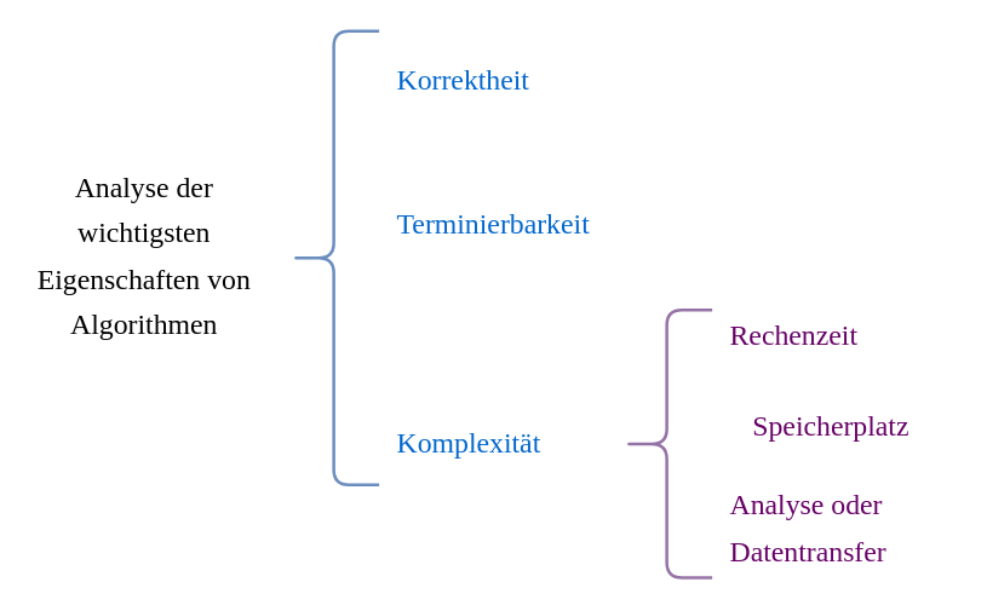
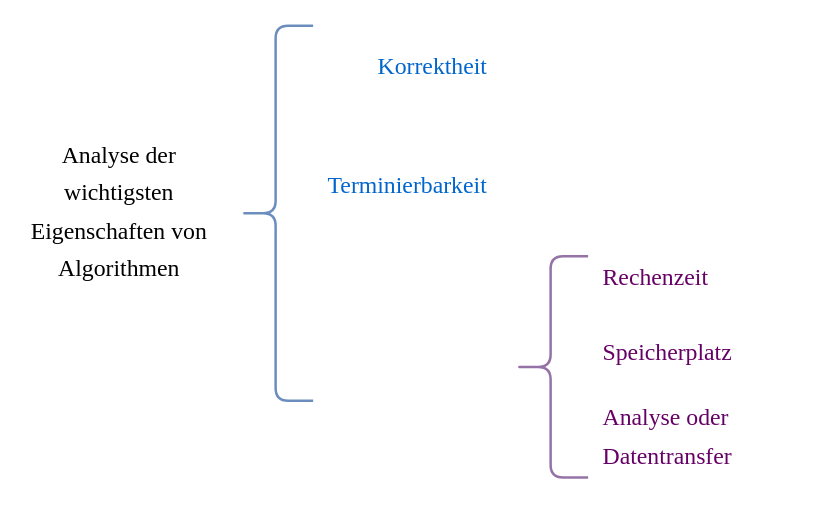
- <mxCell id="4" value="&lt;p style=&quot;line-height: 1.6;&quot;&gt;Korrektheit&lt;/p&gt;" style="text;html=1;strokeColor=none;fillColor=none;align=left;verticalAlign=middle;whiteSpace=wrap;rounded=0;fontFamily=Comic Sans MS;fontSize=19;spacing=2;fontColor=#0066CC;" vertex="1" parent="1"><mxGeometry x="260" y="28" width="150" height="50" as="geometry" /></mxCell>
+ <mxCell id="4" value="&lt;p style=&quot;line-height: 1.6;&quot;&gt;Korrektheit&lt;/p&gt;" style="text;html=1;strokeColor=none;fillColor=none;align=left;verticalAlign=middle;whiteSpace=wrap;rounded=0;fontFamily=Comic Sans MS;fontSize=19;spacing=2;fontColor=#0066CC;" vertex="1" parent="1"><mxGeometry x="300" y="28" width="150" height="50" as="geometry" /></mxCell>
- <mxCell id="9" value="&lt;p style=&quot;line-height: 1.6;&quot;&gt;Speicherplatz&lt;/p&gt;" style="text;html=1;strokeColor=none;fillColor=none;align=left;verticalAlign=middle;whiteSpace=wrap;rounded=0;fontFamily=Comic Sans MS;fontSize=19;spacing=2;fontColor=#660066;" vertex="1" parent="1"><mxGeometry x="495" y="257" width="150" height="50" as="geometry" /></mxCell>
+ <mxCell id="9" value="&lt;p style=&quot;line-height: 1.6;&quot;&gt;Speicherplatz&lt;/p&gt;" style="text;html=1;strokeColor=none;fillColor=none;align=left;verticalAlign=middle;whiteSpace=wrap;rounded=0;fontFamily=Comic Sans MS;fontSize=19;spacing=2;fontColor=#660066;" vertex="1" parent="1"><mxGeometry x="480" y="257" width="150" height="50" as="geometry" /></mxCell>
- <mxCell id="6" value="&lt;p style=&quot;line-height: 1.6;&quot;&gt;Komplexität&lt;/p&gt;" style="text;html=1;strokeColor=none;fillColor=none;align=left;verticalAlign=middle;whiteSpace=wrap;rounded=0;fontFamily=Comic Sans MS;fontSize=19;spacing=2;fontColor=#0066CC;" vertex="1" parent="1"><mxGeometry x="260" y="268" width="150" height="50" as="geometry" /></mxCell>
